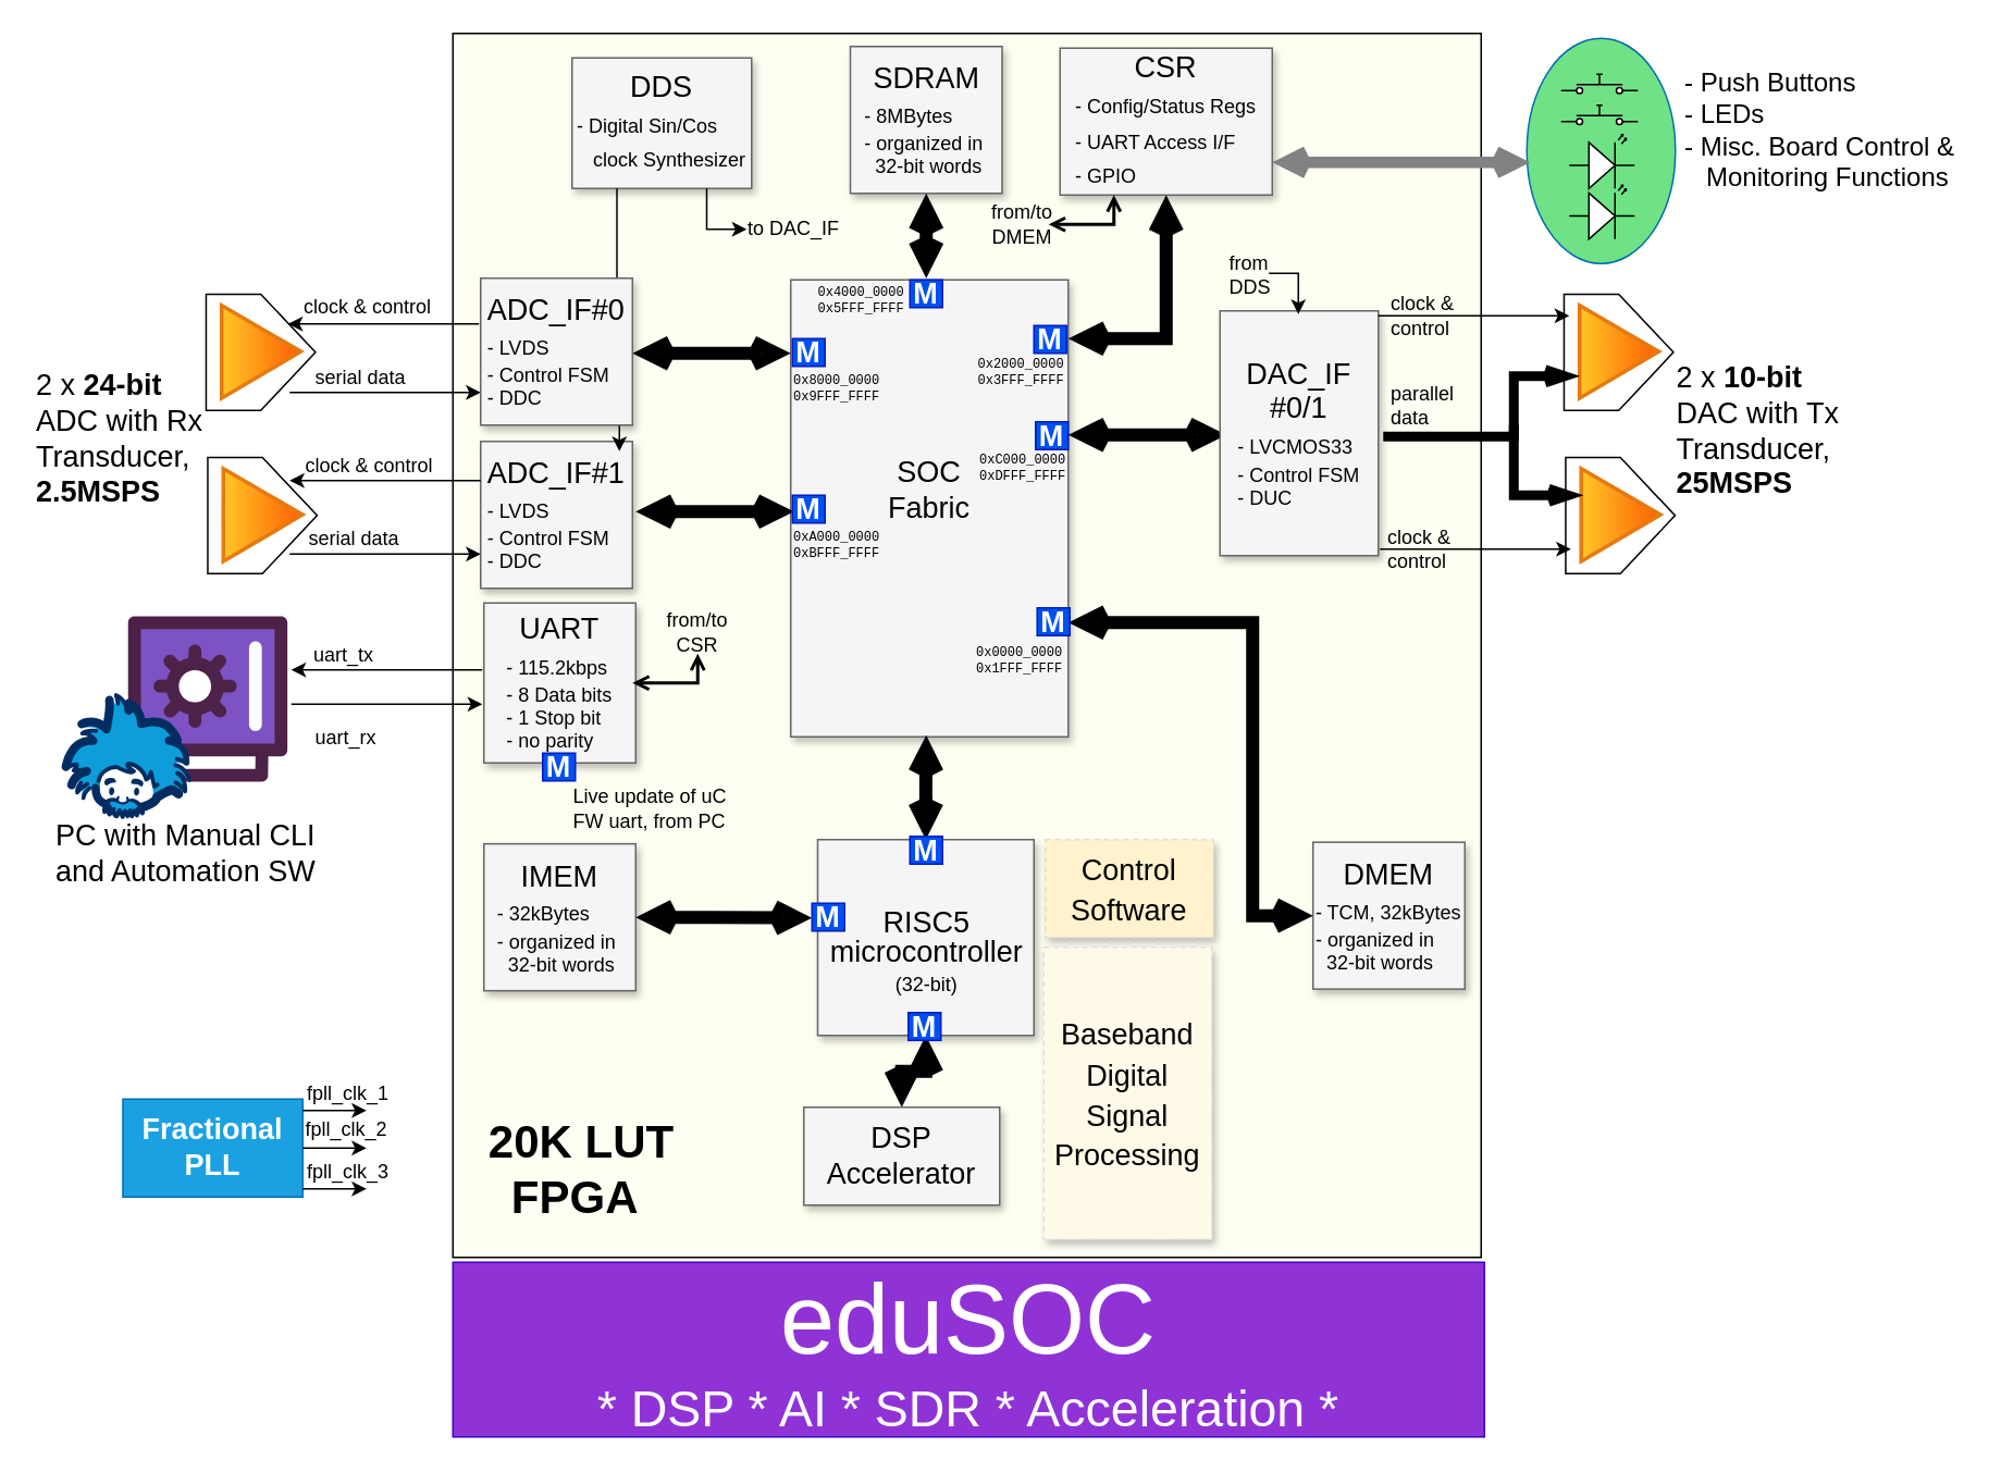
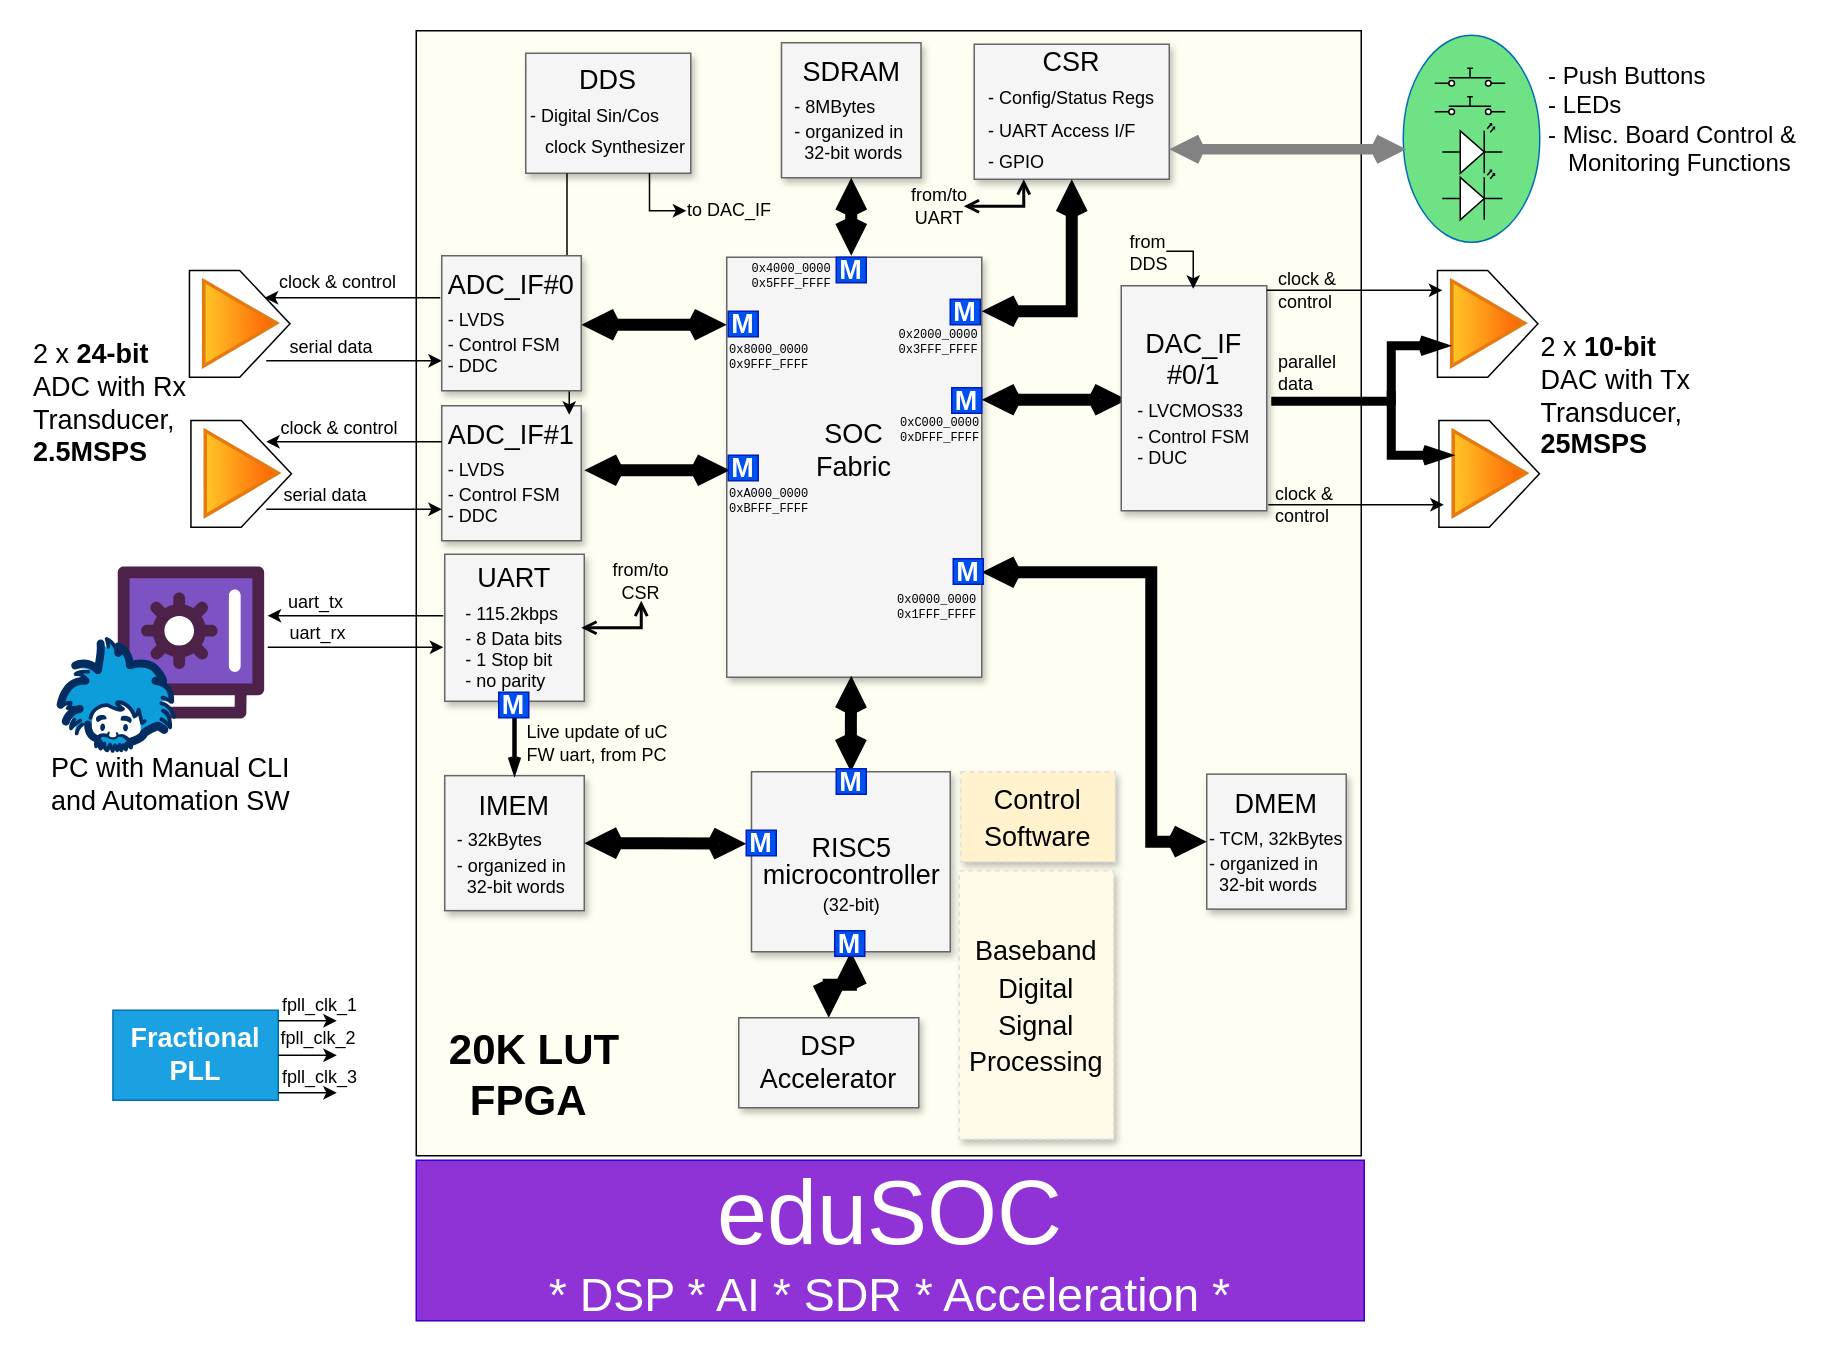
- <mxCell id="85" value="from/to&lt;br&gt;DMEM" style="text;strokeColor=none;align=center;fillColor=none;html=1;verticalAlign=middle;whiteSpace=wrap;rounded=0;" parent="1" vertex="1"><mxGeometry x="610" y="131" width="32" height="12" as="geometry" /></mxCell>
+ <mxCell id="85" value="from/to&lt;br&gt;UART" style="text;strokeColor=none;align=center;fillColor=none;html=1;verticalAlign=middle;whiteSpace=wrap;rounded=0;" parent="1" vertex="1"><mxGeometry x="610" y="131" width="32" height="12" as="geometry" /></mxCell>
- <mxCell id="25" value="uart_rx" style="text;strokeColor=none;align=left;fillColor=none;html=1;verticalAlign=middle;whiteSpace=wrap;rounded=0;" parent="1" vertex="1"><mxGeometry x="191" y="444" width="46" height="16" as="geometry" /></mxCell>
+ <mxCell id="25" value="uart_rx" style="text;strokeColor=none;align=left;fillColor=none;html=1;verticalAlign=middle;whiteSpace=wrap;rounded=0;" parent="1" vertex="1"><mxGeometry x="191" y="414" width="46" height="16" as="geometry" /></mxCell>
+ <mxCell id="41" style="edgeStyle=elbowEdgeStyle;rounded=0;html=1;startArrow=none;startFill=0;jettySize=auto;orthogonalLoop=1;fontSize=18;elbow=vertical;entryX=0.5;entryY=0;entryDx=0;entryDy=0;strokeWidth=3;exitX=0.5;exitY=1;exitDx=0;exitDy=0;endArrow=openThin;endFill=0;" parent="1" source="19" target="40" edge="1"><mxGeometry relative="1" as="geometry"><Array as="points"><mxPoint x="347" y="510" /></Array><mxPoint x="352" y="490" as="sourcePoint" /><mxPoint x="347.5" y="528.6" as="targetPoint" /></mxGeometry></mxCell>
